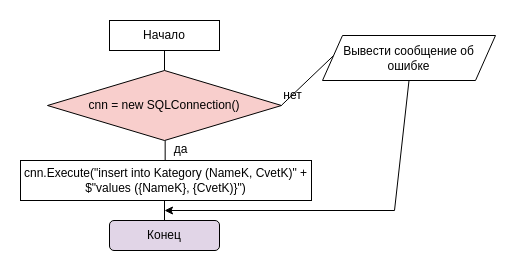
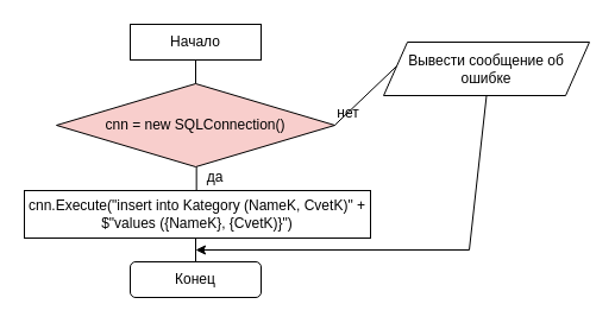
- <mxCell id="8" value="Конец" style="rounded=1;whiteSpace=wrap;html=1;fillColor=#e1d5e7;" parent="1" vertex="1"><mxGeometry x="109" y="220" width="110" height="30" as="geometry" /></mxCell>
+ <mxCell id="8" value="Конец" style="rounded=1;whiteSpace=wrap;html=1;" parent="1" vertex="1"><mxGeometry x="109" y="220" width="110" height="30" as="geometry" /></mxCell>
